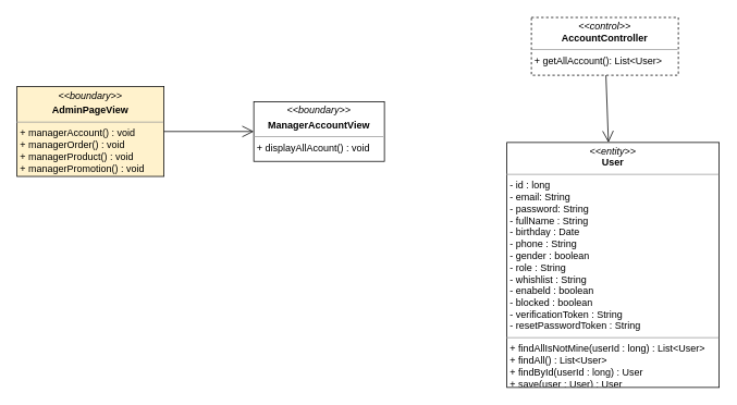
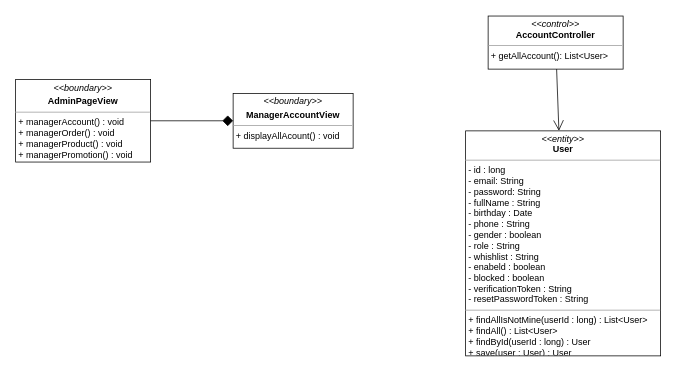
- <mxCell id="4" value="&lt;p style=&quot;margin: 0px ; margin-top: 4px ; text-align: center&quot;&gt;&lt;i&gt;&amp;lt;&amp;lt;control&amp;gt;&amp;gt;&lt;/i&gt;&lt;br&gt;&lt;b&gt;AccountController&lt;/b&gt;&lt;/p&gt;&lt;hr size=&quot;1&quot;&gt;&lt;p style=&quot;margin: 0px ; margin-left: 4px&quot;&gt;+ getAllAccount(): List&amp;lt;User&amp;gt;&lt;br&gt;&lt;/p&gt;" style="verticalAlign=top;align=left;overflow=fill;fontSize=12;fontFamily=Helvetica;html=1;dashed=1;" parent="1" vertex="1"><mxGeometry x="650" y="20.88" width="180" height="70.78" as="geometry" /></mxCell>
+ <mxCell id="4" value="&lt;p style=&quot;margin: 0px ; margin-top: 4px ; text-align: center&quot;&gt;&lt;i&gt;&amp;lt;&amp;lt;control&amp;gt;&amp;gt;&lt;/i&gt;&lt;br&gt;&lt;b&gt;AccountController&lt;/b&gt;&lt;/p&gt;&lt;hr size=&quot;1&quot;&gt;&lt;p style=&quot;margin: 0px ; margin-left: 4px&quot;&gt;+ getAllAccount(): List&amp;lt;User&amp;gt;&lt;br&gt;&lt;/p&gt;" style="verticalAlign=top;align=left;overflow=fill;fontSize=12;fontFamily=Helvetica;html=1;" parent="1" vertex="1"><mxGeometry x="650" y="20.88" width="180" height="70.78" as="geometry" /></mxCell>
- <mxCell id="6" value="&lt;p style=&quot;margin: 0px ; margin-top: 4px ; text-align: center&quot;&gt;&lt;i&gt;&amp;lt;&amp;lt;boundary&amp;gt;&amp;gt;&lt;/i&gt;&lt;/p&gt;&lt;p style=&quot;margin: 0px ; margin-top: 4px ; text-align: center&quot;&gt;&lt;b&gt;AdminPageView&lt;/b&gt;&lt;/p&gt;&lt;hr size=&quot;1&quot;&gt;&lt;p style=&quot;margin: 0px ; margin-left: 4px&quot;&gt;&lt;span&gt;+ managerAccount() : void&lt;/span&gt;&lt;br&gt;&lt;/p&gt;&lt;p style=&quot;margin: 0px ; margin-left: 4px&quot;&gt;&lt;span&gt;+ managerOrder() : void&lt;/span&gt;&lt;/p&gt;&lt;p style=&quot;margin: 0px ; margin-left: 4px&quot;&gt;&lt;span&gt;+ managerProduct() : void&lt;/span&gt;&lt;/p&gt;&lt;p style=&quot;margin: 0px ; margin-left: 4px&quot;&gt;&lt;span&gt;+ managerPromotion() : void&lt;/span&gt;&lt;/p&gt;" style="verticalAlign=top;align=left;overflow=fill;fontSize=12;fontFamily=Helvetica;html=1;fillColor=#fff2cc;" parent="1" vertex="1"><mxGeometry x="20" y="105.56" width="180" height="110" as="geometry" /></mxCell>
+ <mxCell id="6" value="&lt;p style=&quot;margin: 0px ; margin-top: 4px ; text-align: center&quot;&gt;&lt;i&gt;&amp;lt;&amp;lt;boundary&amp;gt;&amp;gt;&lt;/i&gt;&lt;/p&gt;&lt;p style=&quot;margin: 0px ; margin-top: 4px ; text-align: center&quot;&gt;&lt;b&gt;AdminPageView&lt;/b&gt;&lt;/p&gt;&lt;hr size=&quot;1&quot;&gt;&lt;p style=&quot;margin: 0px ; margin-left: 4px&quot;&gt;&lt;span&gt;+ managerAccount() : void&lt;/span&gt;&lt;br&gt;&lt;/p&gt;&lt;p style=&quot;margin: 0px ; margin-left: 4px&quot;&gt;&lt;span&gt;+ managerOrder() : void&lt;/span&gt;&lt;/p&gt;&lt;p style=&quot;margin: 0px ; margin-left: 4px&quot;&gt;&lt;span&gt;+ managerProduct() : void&lt;/span&gt;&lt;/p&gt;&lt;p style=&quot;margin: 0px ; margin-left: 4px&quot;&gt;&lt;span&gt;+ managerPromotion() : void&lt;/span&gt;&lt;/p&gt;" style="verticalAlign=top;align=left;overflow=fill;fontSize=12;fontFamily=Helvetica;html=1;" parent="1" vertex="1"><mxGeometry x="20" y="105.56" width="180" height="110" as="geometry" /></mxCell>
- <mxCell id="7" value="" style="endArrow=open;endFill=1;endSize=12;html=1;" parent="1" source="6" target="2" edge="1"><mxGeometry width="160" relative="1" as="geometry"><mxPoint x="630" y="194" as="sourcePoint" /><mxPoint x="790" y="194" as="targetPoint" /></mxGeometry></mxCell>
+ <mxCell id="7" value="" style="endArrow=diamond;endFill=1;endSize=12;html=1;" parent="1" source="6" target="2" edge="1"><mxGeometry width="160" relative="1" as="geometry"><mxPoint x="630" y="194" as="sourcePoint" /><mxPoint x="790" y="194" as="targetPoint" /></mxGeometry></mxCell>
